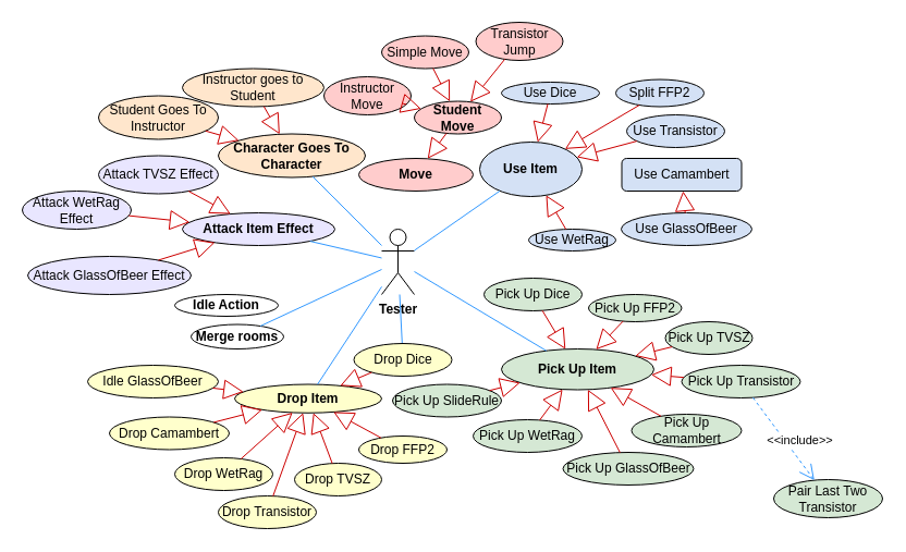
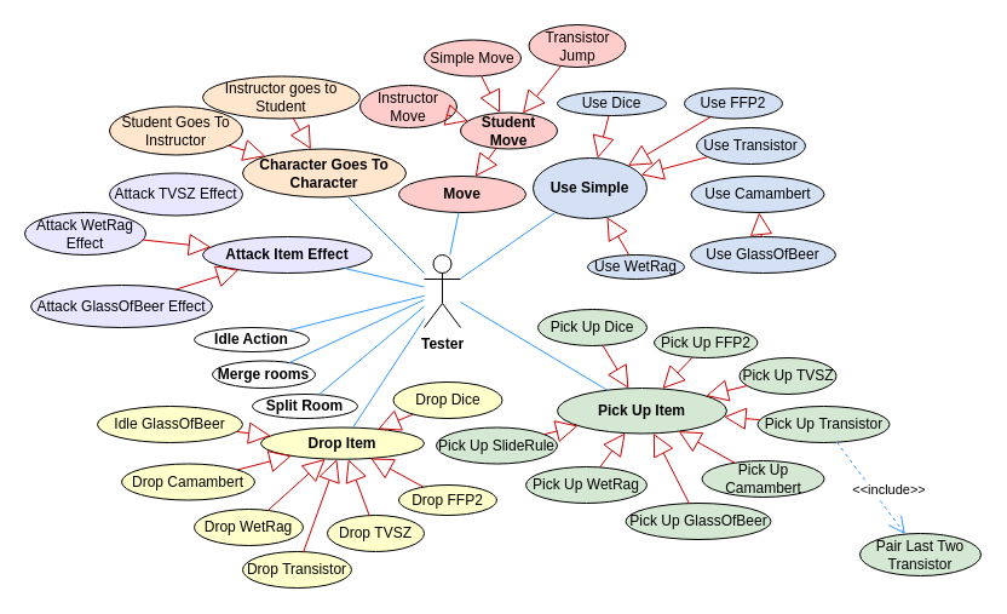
- <mxCell id="11" value="Split FFP2" style="ellipse;whiteSpace=wrap;html=1;fillColor=#D4E1F5;" parent="1" vertex="1"><mxGeometry x="565" y="72.5" width="81" height="25" as="geometry" /></mxCell>
+ <mxCell id="11" value="Use FFP2" style="ellipse;whiteSpace=wrap;html=1;fillColor=#D4E1F5;" parent="1" vertex="1"><mxGeometry x="565" y="72.5" width="81" height="25" as="geometry" /></mxCell>
- <mxCell id="8" value="&lt;b&gt;Use Item&lt;/b&gt;" style="ellipse;whiteSpace=wrap;html=1;fillColor=#D4E1F5;" parent="1" vertex="1"><mxGeometry x="440" y="130" width="94" height="50" as="geometry" /></mxCell>
+ <mxCell id="8" value="&lt;b&gt;Use Simple&lt;/b&gt;" style="ellipse;whiteSpace=wrap;html=1;fillColor=#D4E1F5;" parent="1" vertex="1"><mxGeometry x="440" y="130" width="94" height="50" as="geometry" /></mxCell>
- <mxCell id="14" value="Use Camambert" style="whiteSpace=wrap;html=1;fillColor=#D4E1F5;rounded=1;" parent="1" vertex="1"><mxGeometry x="570.5" y="145" width="110" height="30" as="geometry" /></mxCell>
+ <mxCell id="14" value="Use Camambert" style="ellipse;whiteSpace=wrap;html=1;fillColor=#D4E1F5;" parent="1" vertex="1"><mxGeometry x="570.5" y="145" width="110" height="30" as="geometry" /></mxCell>
- <mxCell id="80" value="" style="endArrow=block;endSize=16;endFill=0;html=1;rounded=0;strokeColor=#CC0000;" parent="1" source="77" target="75" edge="1"><mxGeometry width="160" relative="1" as="geometry"><mxPoint x="42" y="177.5" as="sourcePoint" /><mxPoint x="-16" y="100.5" as="targetPoint" /></mxGeometry></mxCell>
+ <mxCell id="39" value="" style="endArrow=none;html=1;rounded=0;strokeColor=#3399FF;" parent="1" source="38" target="2" edge="1"><mxGeometry width="50" height="50" relative="1" as="geometry"><mxPoint x="210" y="240" as="sourcePoint" /><mxPoint x="260" y="190" as="targetPoint" /></mxGeometry></mxCell>
+ <mxCell id="63" value="" style="endArrow=none;html=1;rounded=0;strokeColor=#3399FF;" parent="1" source="61" target="2" edge="1"><mxGeometry width="50" height="50" relative="1" as="geometry"><mxPoint x="110" y="160" as="sourcePoint" /><mxPoint x="160" y="110" as="targetPoint" /></mxGeometry></mxCell>
- <mxCell id="10" value="" style="endArrow=none;html=1;rounded=0;strokeColor=#3399FF;" parent="1" source="2" target="46" edge="1"><mxGeometry width="50" height="50" relative="1" as="geometry"><mxPoint x="550" y="220" as="sourcePoint" /><mxPoint x="600" y="170" as="targetPoint" /></mxGeometry></mxCell>
+ <mxCell id="10" value="" style="endArrow=none;html=1;rounded=0;strokeColor=#3399FF;" parent="1" source="2" target="3" edge="1"><mxGeometry width="50" height="50" relative="1" as="geometry"><mxPoint x="550" y="220" as="sourcePoint" /><mxPoint x="600" y="170" as="targetPoint" /></mxGeometry></mxCell>
+ <mxCell id="61" value="&lt;b&gt;Split Room&lt;/b&gt;" style="ellipse;whiteSpace=wrap;html=1;" parent="1" vertex="1"><mxGeometry x="208" y="325" width="87" height="20" as="geometry" /></mxCell>
